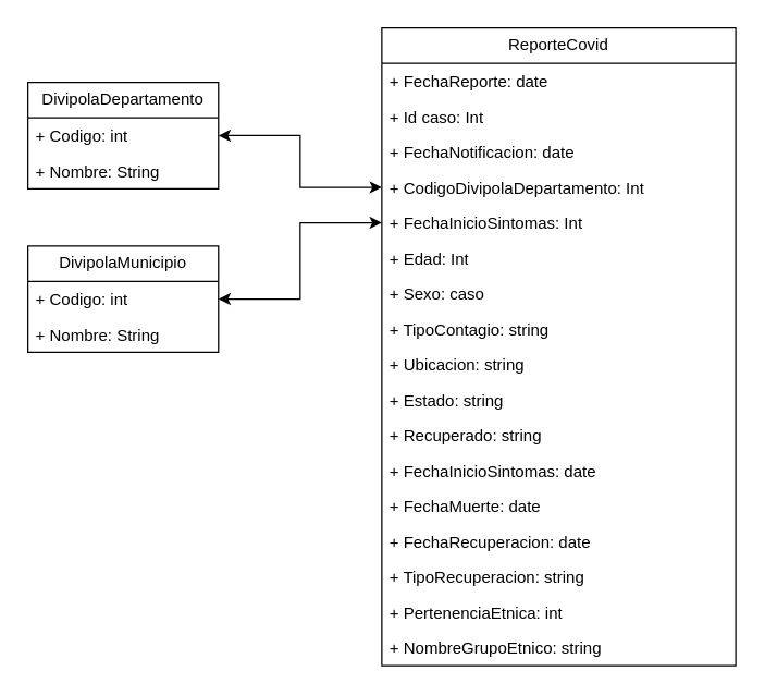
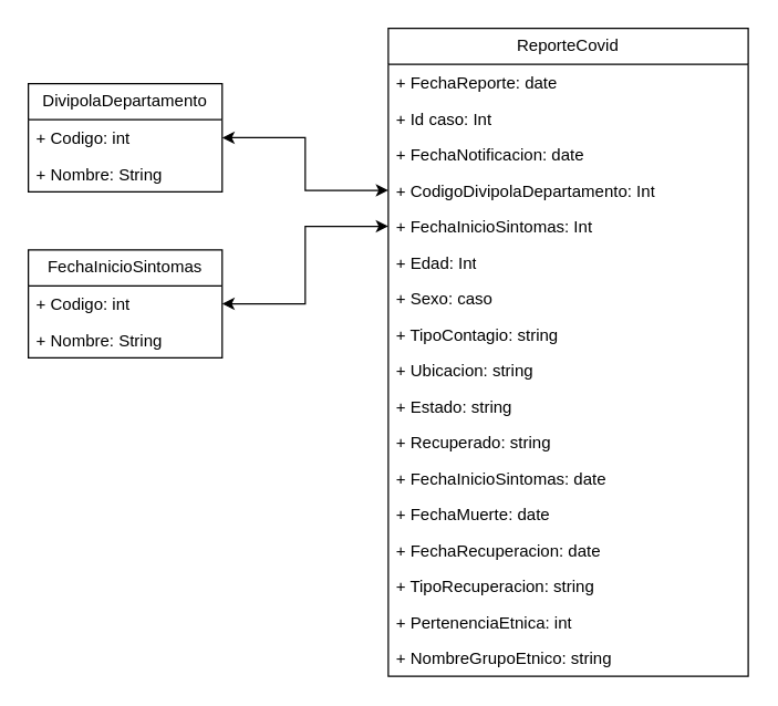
- <mxCell id="24" value="DivipolaMunicipio" style="swimlane;fontStyle=0;childLayout=stackLayout;horizontal=1;startSize=26;fillColor=none;horizontalStack=0;resizeParent=1;resizeParentMax=0;resizeLast=0;collapsible=1;marginBottom=0;whiteSpace=wrap;html=1;" vertex="1" parent="1"><mxGeometry x="20" y="180" width="140" height="78" as="geometry" /></mxCell>
+ <mxCell id="24" value="FechaInicioSintomas" style="swimlane;fontStyle=0;childLayout=stackLayout;horizontal=1;startSize=26;fillColor=none;horizontalStack=0;resizeParent=1;resizeParentMax=0;resizeLast=0;collapsible=1;marginBottom=0;whiteSpace=wrap;html=1;" vertex="1" parent="1"><mxGeometry x="20" y="180" width="140" height="78" as="geometry" /></mxCell>
